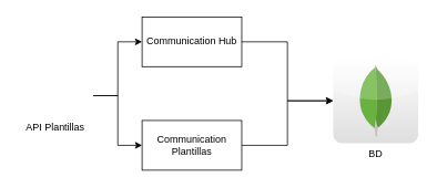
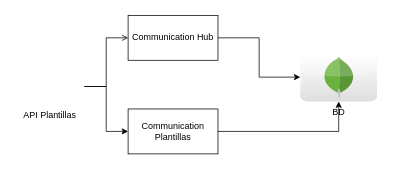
- <mxCell id="6" style="edgeStyle=orthogonalEdgeStyle;rounded=0;orthogonalLoop=1;jettySize=auto;html=1;entryX=0;entryY=0.5;entryDx=0;entryDy=0;" edge="1" parent="1" source="8" target="3"><mxGeometry relative="1" as="geometry" /></mxCell>
+ <mxCell id="6" style="edgeStyle=orthogonalEdgeStyle;rounded=0;orthogonalLoop=1;jettySize=auto;html=1;entryX=0;entryY=0.5;entryDx=0;entryDy=0;endArrow=open;" edge="1" parent="1" source="8" target="3"><mxGeometry relative="1" as="geometry" /></mxCell>
- <mxCell id="9" value="BD" style="dashed=0;outlineConnect=0;html=1;align=center;labelPosition=center;verticalLabelPosition=bottom;verticalAlign=top;shape=mxgraph.webicons.mongodb;gradientColor=#DFDEDE" vertex="1" parent="1"><mxGeometry x="400" y="70" width="102.4" height="102.4" as="geometry" /></mxCell>
+ <mxCell id="9" value="BD" style="dashed=0;outlineConnect=0;html=1;align=center;labelPosition=center;verticalLabelPosition=bottom;verticalAlign=top;shape=mxgraph.webicons.mongodb;gradientColor=#DFDEDE" vertex="1" parent="1"><mxGeometry x="400" y="70" width="102.4" height="65" as="geometry" /></mxCell>
